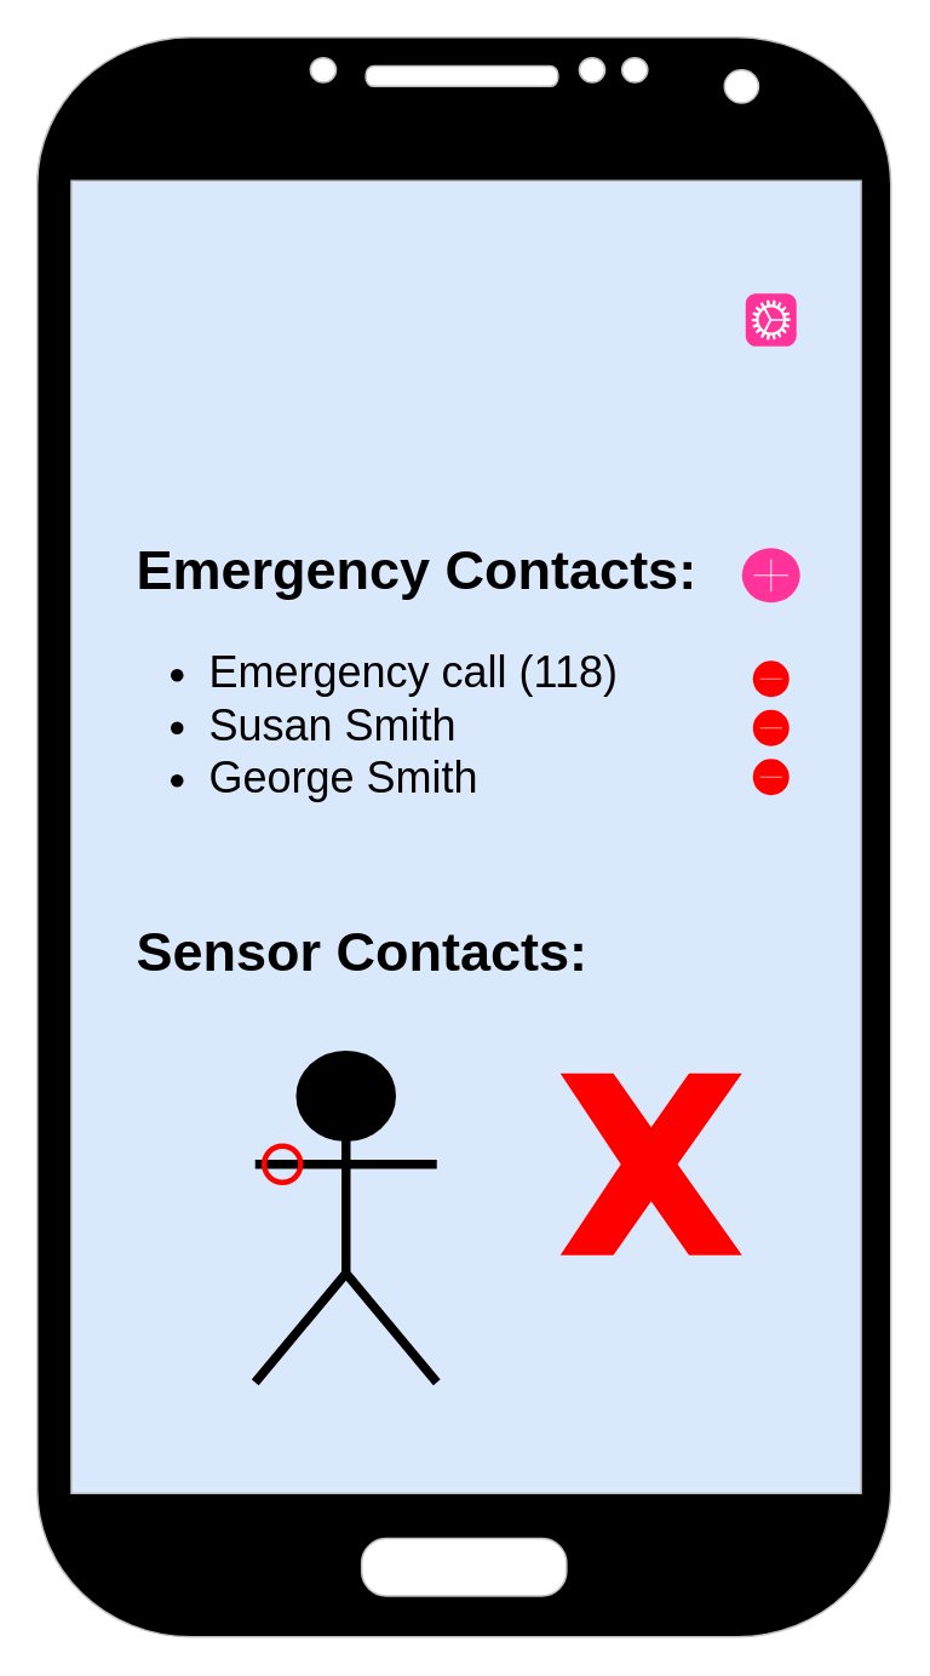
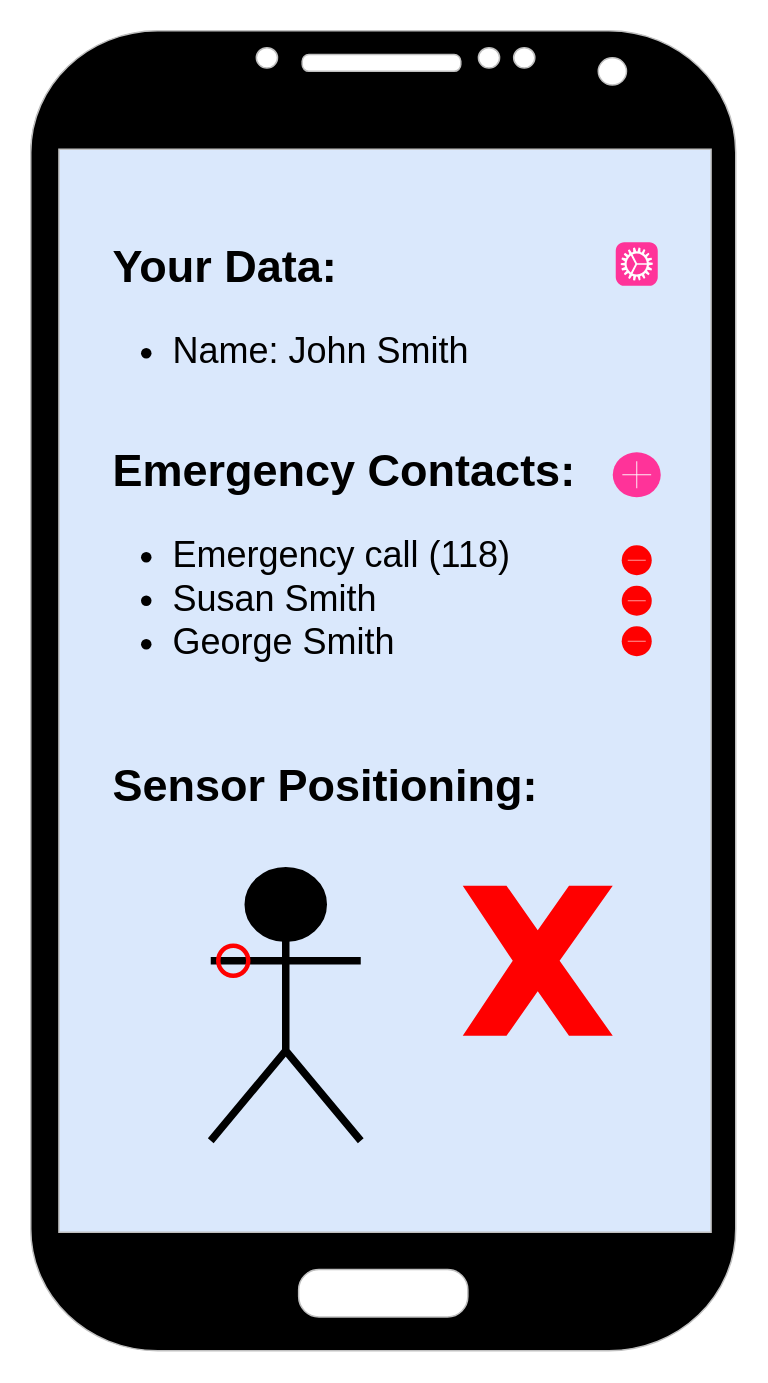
+ <mxCell id="4" value="&lt;h1 style=&quot;font-size: 30px&quot;&gt;Your Data:&lt;/h1&gt;&lt;div style=&quot;font-size: 24px&quot;&gt;&lt;ul&gt;&lt;li&gt;Name: John Smith&lt;/li&gt;&lt;/ul&gt;&lt;/div&gt;" style="text;html=1;strokeColor=none;fillColor=none;spacing=5;spacingTop=-20;whiteSpace=wrap;overflow=hidden;rounded=0;" parent="1" vertex="1"><mxGeometry x="70" y="150" width="280" height="120" as="geometry" /></mxCell>
- <mxCell id="6" value="&lt;h1&gt;&lt;font style=&quot;font-size: 30px&quot;&gt;Sensor Contacts:&lt;/font&gt;&lt;/h1&gt;&lt;p&gt;&lt;/p&gt;" style="text;html=1;strokeColor=none;fillColor=none;spacing=5;spacingTop=-20;whiteSpace=wrap;overflow=hidden;rounded=0;" parent="1" vertex="1"><mxGeometry x="70" y="500" width="350" height="50" as="geometry" /></mxCell>
+ <mxCell id="6" value="&lt;h1&gt;&lt;font style=&quot;font-size: 30px&quot;&gt;Sensor Positioning:&lt;/font&gt;&lt;/h1&gt;&lt;p&gt;&lt;/p&gt;" style="text;html=1;strokeColor=none;fillColor=none;spacing=5;spacingTop=-20;whiteSpace=wrap;overflow=hidden;rounded=0;" parent="1" vertex="1"><mxGeometry x="70" y="500" width="350" height="50" as="geometry" /></mxCell>
